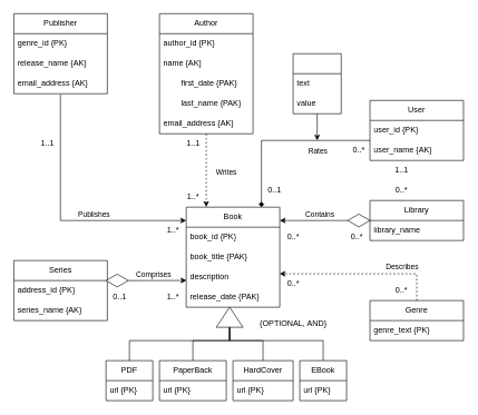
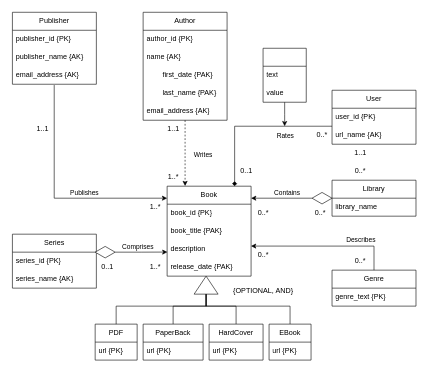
- <mxCell id="52" value="&lt;span style=&quot;text-align: center; text-wrap: nowrap;&quot;&gt;genre_id {PK}&lt;/span&gt;" style="text;strokeColor=none;fillColor=none;align=left;verticalAlign=middle;spacingLeft=4;spacingRight=4;overflow=hidden;points=[[0,0.5],[1,0.5]];portConstraint=eastwest;rotatable=0;whiteSpace=wrap;html=1;" vertex="1" parent="51"><mxGeometry y="30" width="140" height="30" as="geometry" /></mxCell>
+ <mxCell id="52" value="&lt;span style=&quot;text-align: center; text-wrap: nowrap;&quot;&gt;publisher_id {PK}&lt;/span&gt;" style="text;strokeColor=none;fillColor=none;align=left;verticalAlign=middle;spacingLeft=4;spacingRight=4;overflow=hidden;points=[[0,0.5],[1,0.5]];portConstraint=eastwest;rotatable=0;whiteSpace=wrap;html=1;" vertex="1" parent="51"><mxGeometry y="30" width="140" height="30" as="geometry" /></mxCell>
- <mxCell id="53" value="release_name {AK}" style="text;strokeColor=none;fillColor=none;align=left;verticalAlign=middle;spacingLeft=4;spacingRight=4;overflow=hidden;points=[[0,0.5],[1,0.5]];portConstraint=eastwest;rotatable=0;whiteSpace=wrap;html=1;" vertex="1" parent="51"><mxGeometry y="60" width="140" height="30" as="geometry" /></mxCell>
+ <mxCell id="53" value="publisher_name {AK}" style="text;strokeColor=none;fillColor=none;align=left;verticalAlign=middle;spacingLeft=4;spacingRight=4;overflow=hidden;points=[[0,0.5],[1,0.5]];portConstraint=eastwest;rotatable=0;whiteSpace=wrap;html=1;" vertex="1" parent="51"><mxGeometry y="60" width="140" height="30" as="geometry" /></mxCell>
- <mxCell id="4" value="user_name {AK}" style="text;strokeColor=none;fillColor=none;align=left;verticalAlign=middle;spacingLeft=4;spacingRight=4;overflow=hidden;points=[[0,0.5],[1,0.5]];portConstraint=eastwest;rotatable=0;whiteSpace=wrap;html=1;" vertex="1" parent="2"><mxGeometry y="60" width="140" height="30" as="geometry" /></mxCell>
+ <mxCell id="4" value="url_name {AK}" style="text;strokeColor=none;fillColor=none;align=left;verticalAlign=middle;spacingLeft=4;spacingRight=4;overflow=hidden;points=[[0,0.5],[1,0.5]];portConstraint=eastwest;rotatable=0;whiteSpace=wrap;html=1;" vertex="1" parent="2"><mxGeometry y="60" width="140" height="30" as="geometry" /></mxCell>
- <mxCell id="71" style="edgeStyle=orthogonalEdgeStyle;rounded=0;orthogonalLoop=1;jettySize=auto;html=1;entryX=0.999;entryY=0.329;entryDx=0;entryDy=0;entryPerimeter=0;dashed=1;" edge="1" parent="1" source="30" target="10"><mxGeometry relative="1" as="geometry"><mxPoint x="420" y="410" as="targetPoint" /><Array as="points"><mxPoint x="623" y="410" /></Array></mxGeometry></mxCell>
+ <mxCell id="71" style="edgeStyle=orthogonalEdgeStyle;rounded=0;orthogonalLoop=1;jettySize=auto;html=1;entryX=0.999;entryY=0.329;entryDx=0;entryDy=0;entryPerimeter=0;" edge="1" parent="1" source="30" target="10"><mxGeometry relative="1" as="geometry"><mxPoint x="420" y="410" as="targetPoint" /><Array as="points"><mxPoint x="623" y="410" /></Array></mxGeometry></mxCell>
- <mxCell id="33" value="&lt;span style=&quot;text-align: center; text-wrap: nowrap;&quot;&gt;address_id {PK}&lt;/span&gt;" style="text;strokeColor=none;fillColor=none;align=left;verticalAlign=middle;spacingLeft=4;spacingRight=4;overflow=hidden;points=[[0,0.5],[1,0.5]];portConstraint=eastwest;rotatable=0;whiteSpace=wrap;html=1;" vertex="1" parent="32"><mxGeometry y="30" width="140" height="30" as="geometry" /></mxCell>
+ <mxCell id="33" value="&lt;span style=&quot;text-align: center; text-wrap: nowrap;&quot;&gt;series_id {PK}&lt;/span&gt;" style="text;strokeColor=none;fillColor=none;align=left;verticalAlign=middle;spacingLeft=4;spacingRight=4;overflow=hidden;points=[[0,0.5],[1,0.5]];portConstraint=eastwest;rotatable=0;whiteSpace=wrap;html=1;" vertex="1" parent="32"><mxGeometry y="30" width="140" height="30" as="geometry" /></mxCell>
